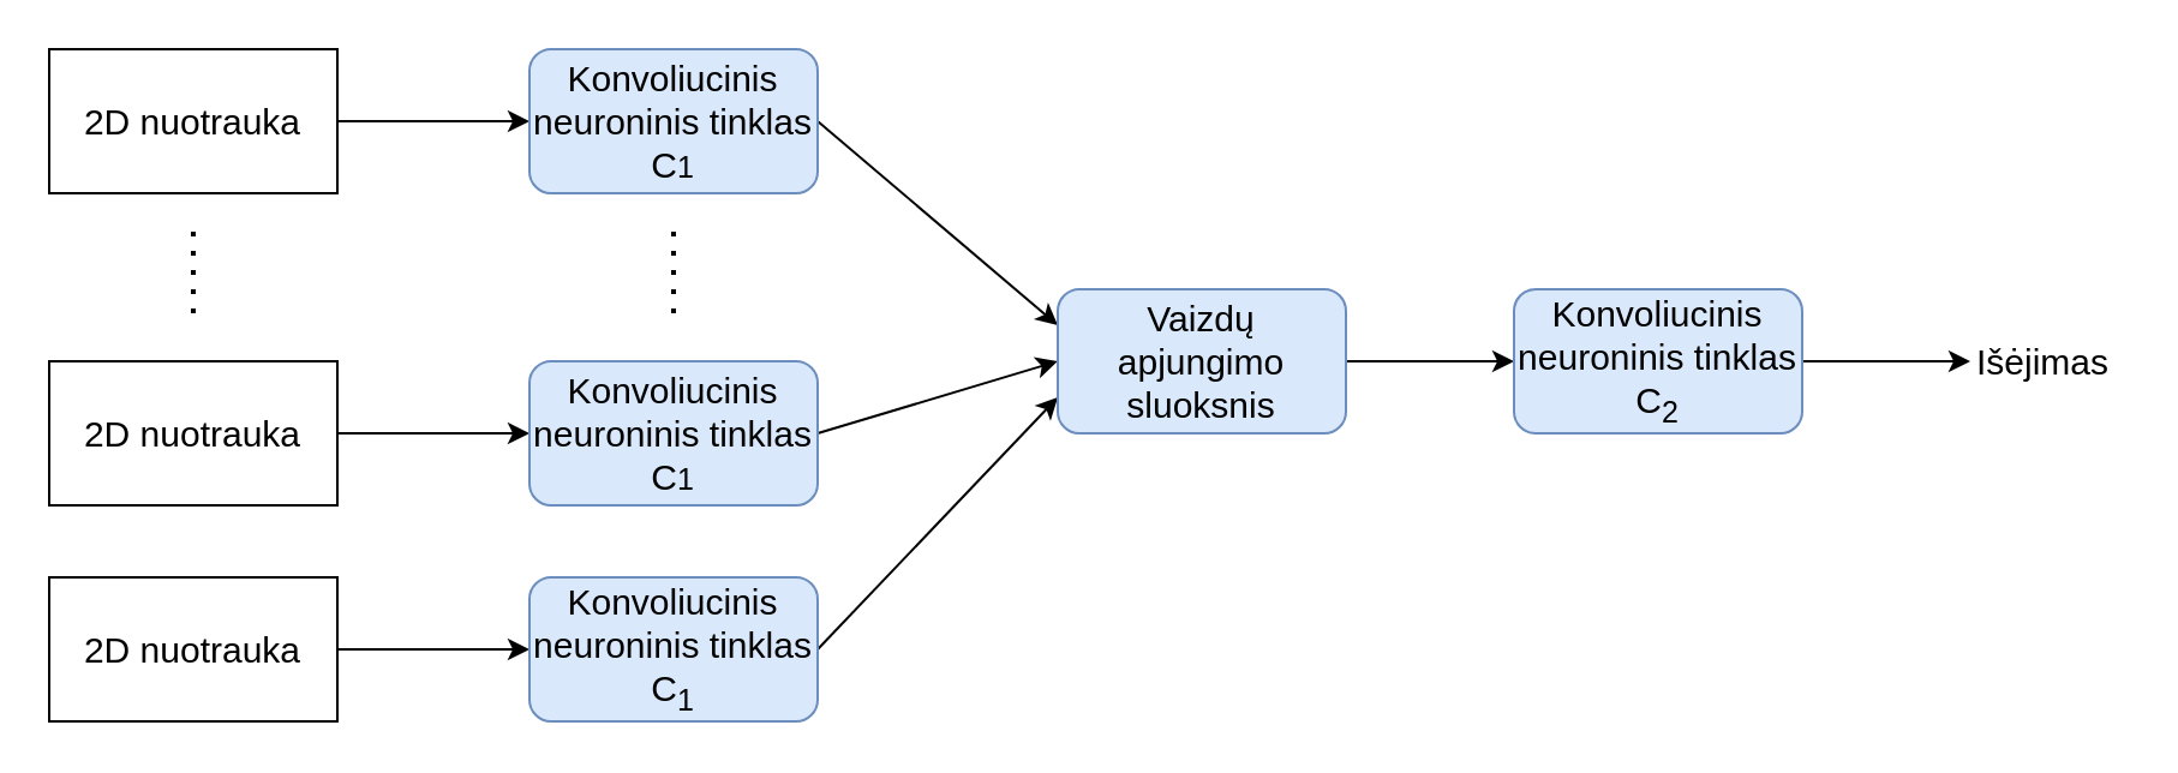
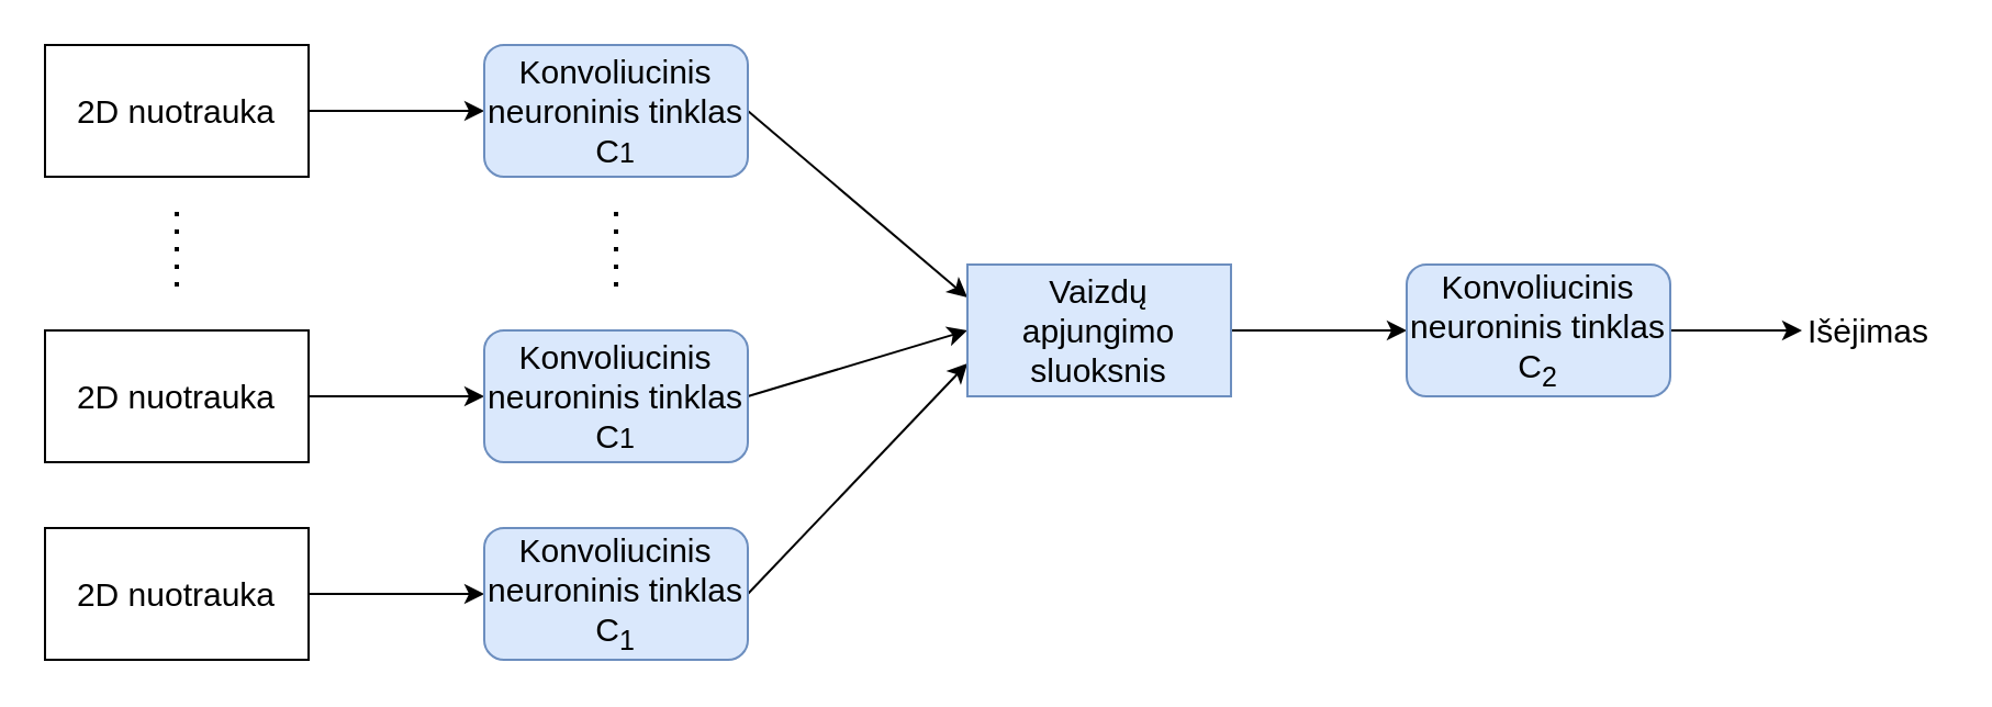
- <mxCell id="17" value="Vaizdų&lt;br style=&quot;font-size: 15px;&quot;&gt;apjungimo&lt;br style=&quot;font-size: 15px;&quot;&gt;sluoksnis" style="rounded=1;whiteSpace=wrap;html=1;fillColor=#dae8fc;strokeColor=#6c8ebf;fontSize=15;" parent="1" vertex="1"><mxGeometry x="440" y="120" width="120" height="60" as="geometry" /></mxCell>
+ <mxCell id="17" value="Vaizdų&lt;br style=&quot;font-size: 15px;&quot;&gt;apjungimo&lt;br style=&quot;font-size: 15px;&quot;&gt;sluoksnis" style="whiteSpace=wrap;html=1;fillColor=#dae8fc;strokeColor=#6c8ebf;fontSize=15;rounded=0;" parent="1" vertex="1"><mxGeometry x="440" y="120" width="120" height="60" as="geometry" /></mxCell>
- <mxCell id="19" value="Konvoliucinis&lt;br style=&quot;font-size: 15px&quot;&gt;neuroninis tinklas&lt;br style=&quot;font-size: 15px&quot;&gt;C&lt;sub&gt;2&lt;/sub&gt;" style="rounded=1;whiteSpace=wrap;html=1;fillColor=#dae8fc;strokeColor=#6c8ebf;fontSize=15;" parent="1" vertex="1"><mxGeometry x="630" y="120" width="120" height="60" as="geometry" /></mxCell>
+ <mxCell id="19" value="Konvoliucinis&lt;br style=&quot;font-size: 15px&quot;&gt;neuroninis tinklas&lt;br style=&quot;font-size: 15px&quot;&gt;C&lt;sub&gt;2&lt;/sub&gt;" style="rounded=1;whiteSpace=wrap;html=1;fillColor=#dae8fc;strokeColor=#6c8ebf;fontSize=15;" parent="1" vertex="1"><mxGeometry x="640" y="120" width="120" height="60" as="geometry" /></mxCell>
